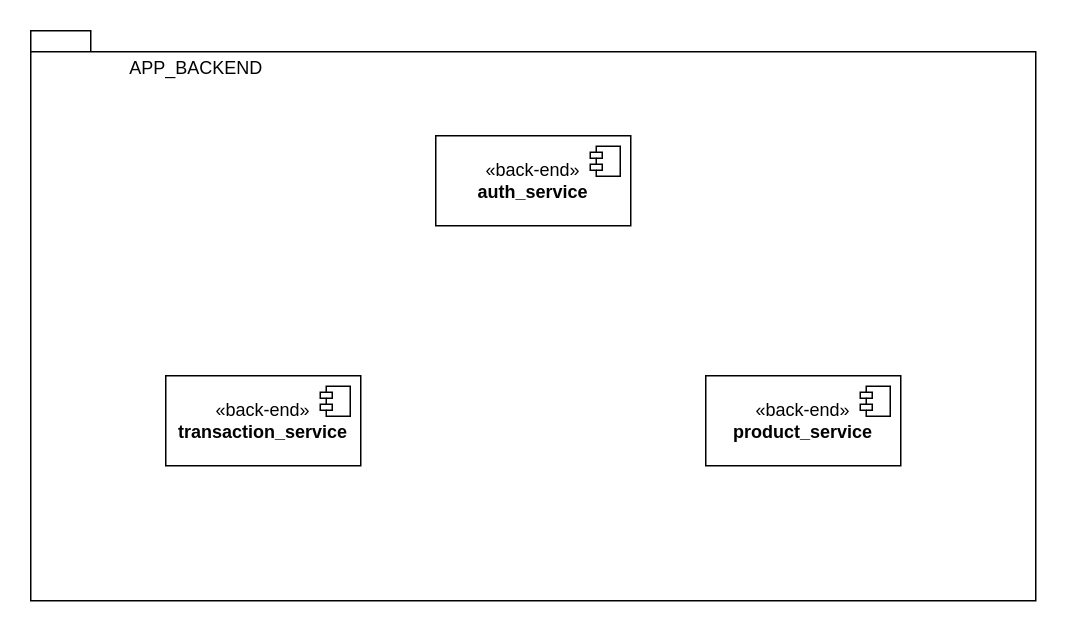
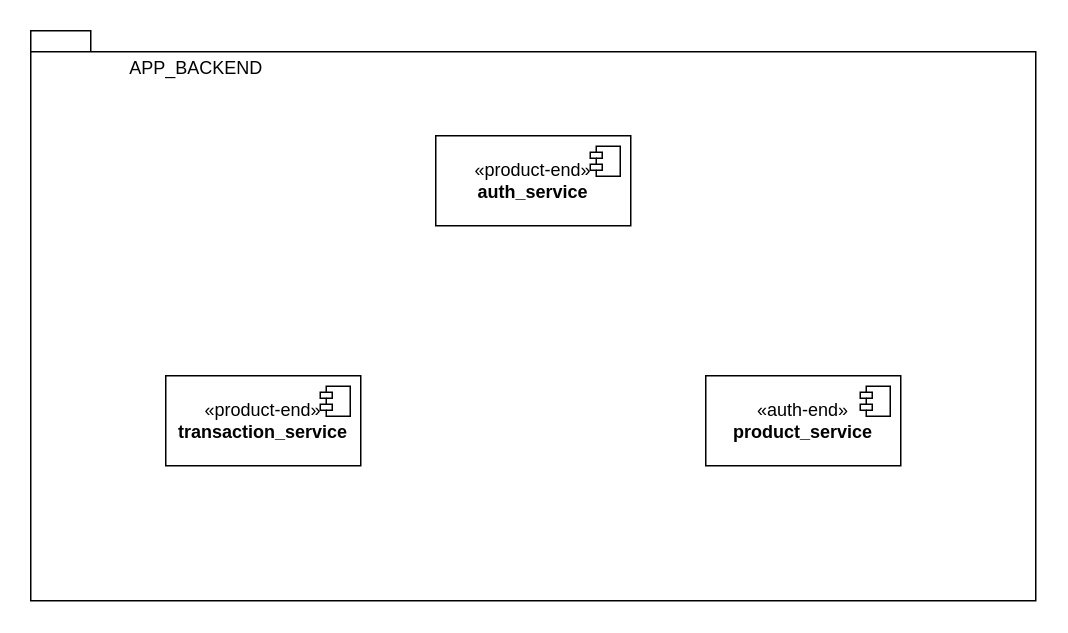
- <mxCell id="5" value="&lt;div&gt;«back-end»&lt;/div&gt;&lt;div&gt;&lt;b&gt;auth_service&lt;/b&gt;&lt;/div&gt;" style="html=1;dropTarget=0;whiteSpace=wrap;" vertex="1" parent="2"><mxGeometry x="270" y="70" width="130" height="60" as="geometry" /></mxCell>
+ <mxCell id="5" value="&lt;div&gt;«product-end»&lt;/div&gt;&lt;div&gt;&lt;b&gt;auth_service&lt;/b&gt;&lt;/div&gt;" style="html=1;dropTarget=0;whiteSpace=wrap;" vertex="1" parent="2"><mxGeometry x="270" y="70" width="130" height="60" as="geometry" /></mxCell>
- <mxCell id="9" value="&lt;div&gt;«back-end»&lt;/div&gt;&lt;div&gt;&lt;b&gt;transaction_service&lt;/b&gt;&lt;/div&gt;" style="html=1;dropTarget=0;whiteSpace=wrap;" vertex="1" parent="2"><mxGeometry x="90" y="230" width="130" height="60" as="geometry" /></mxCell>
+ <mxCell id="9" value="&lt;div&gt;«product-end»&lt;/div&gt;&lt;div&gt;&lt;b&gt;transaction_service&lt;/b&gt;&lt;/div&gt;" style="html=1;dropTarget=0;whiteSpace=wrap;" vertex="1" parent="2"><mxGeometry x="90" y="230" width="130" height="60" as="geometry" /></mxCell>
- <mxCell id="7" value="&lt;div&gt;«back-end»&lt;/div&gt;&lt;div&gt;&lt;b&gt;product_service&lt;/b&gt;&lt;/div&gt;" style="html=1;dropTarget=0;whiteSpace=wrap;" vertex="1" parent="2"><mxGeometry x="450" y="230" width="130" height="60" as="geometry" /></mxCell>
+ <mxCell id="7" value="&lt;div&gt;«auth-end»&lt;/div&gt;&lt;div&gt;&lt;b&gt;product_service&lt;/b&gt;&lt;/div&gt;" style="html=1;dropTarget=0;whiteSpace=wrap;" vertex="1" parent="2"><mxGeometry x="450" y="230" width="130" height="60" as="geometry" /></mxCell>
